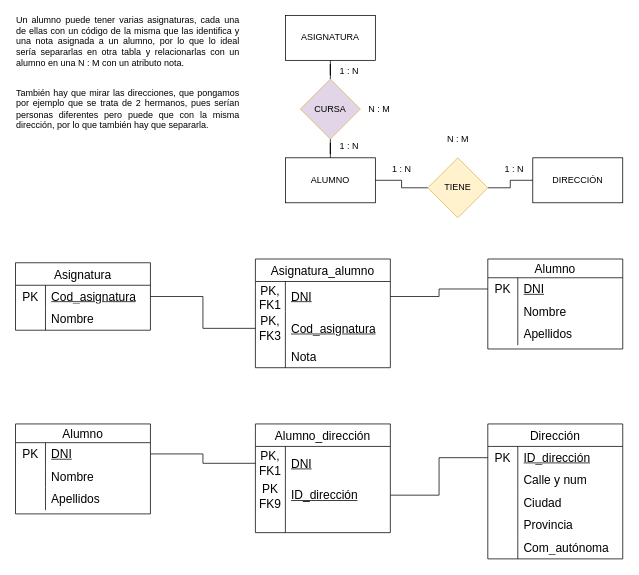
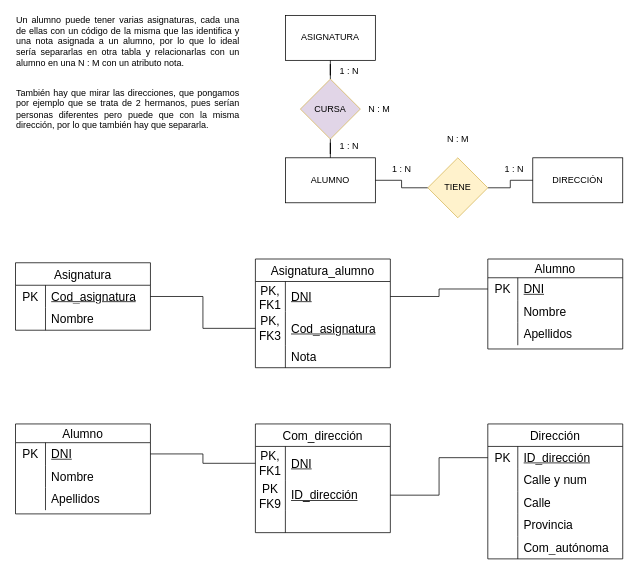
- <mxCell id="48" value="Alumno_dirección" style="shape=table;startSize=30;container=1;collapsible=0;childLayout=tableLayout;fixedRows=1;rowLines=0;fontStyle=0;strokeColor=default;fontSize=16;" vertex="1" parent="1"><mxGeometry x="340" y="565" width="180" height="145" as="geometry" /></mxCell>
+ <mxCell id="48" value="Com_dirección" style="shape=table;startSize=30;container=1;collapsible=0;childLayout=tableLayout;fixedRows=1;rowLines=0;fontStyle=0;strokeColor=default;fontSize=16;" vertex="1" parent="1"><mxGeometry x="340" y="565" width="180" height="145" as="geometry" /></mxCell>
- <mxCell id="77" value="Ciudad" style="shape=partialRectangle;html=1;whiteSpace=wrap;connectable=0;fillColor=none;top=0;left=0;bottom=0;right=0;align=left;spacingLeft=6;overflow=hidden;strokeColor=inherit;fontSize=16;" vertex="1" parent="75"><mxGeometry x="40" width="140" height="30" as="geometry"><mxRectangle width="140" height="30" as="alternateBounds" /></mxGeometry></mxCell>
+ <mxCell id="77" value="Calle" style="shape=partialRectangle;html=1;whiteSpace=wrap;connectable=0;fillColor=none;top=0;left=0;bottom=0;right=0;align=left;spacingLeft=6;overflow=hidden;strokeColor=inherit;fontSize=16;" vertex="1" parent="75"><mxGeometry x="40" width="140" height="30" as="geometry"><mxRectangle width="140" height="30" as="alternateBounds" /></mxGeometry></mxCell>
